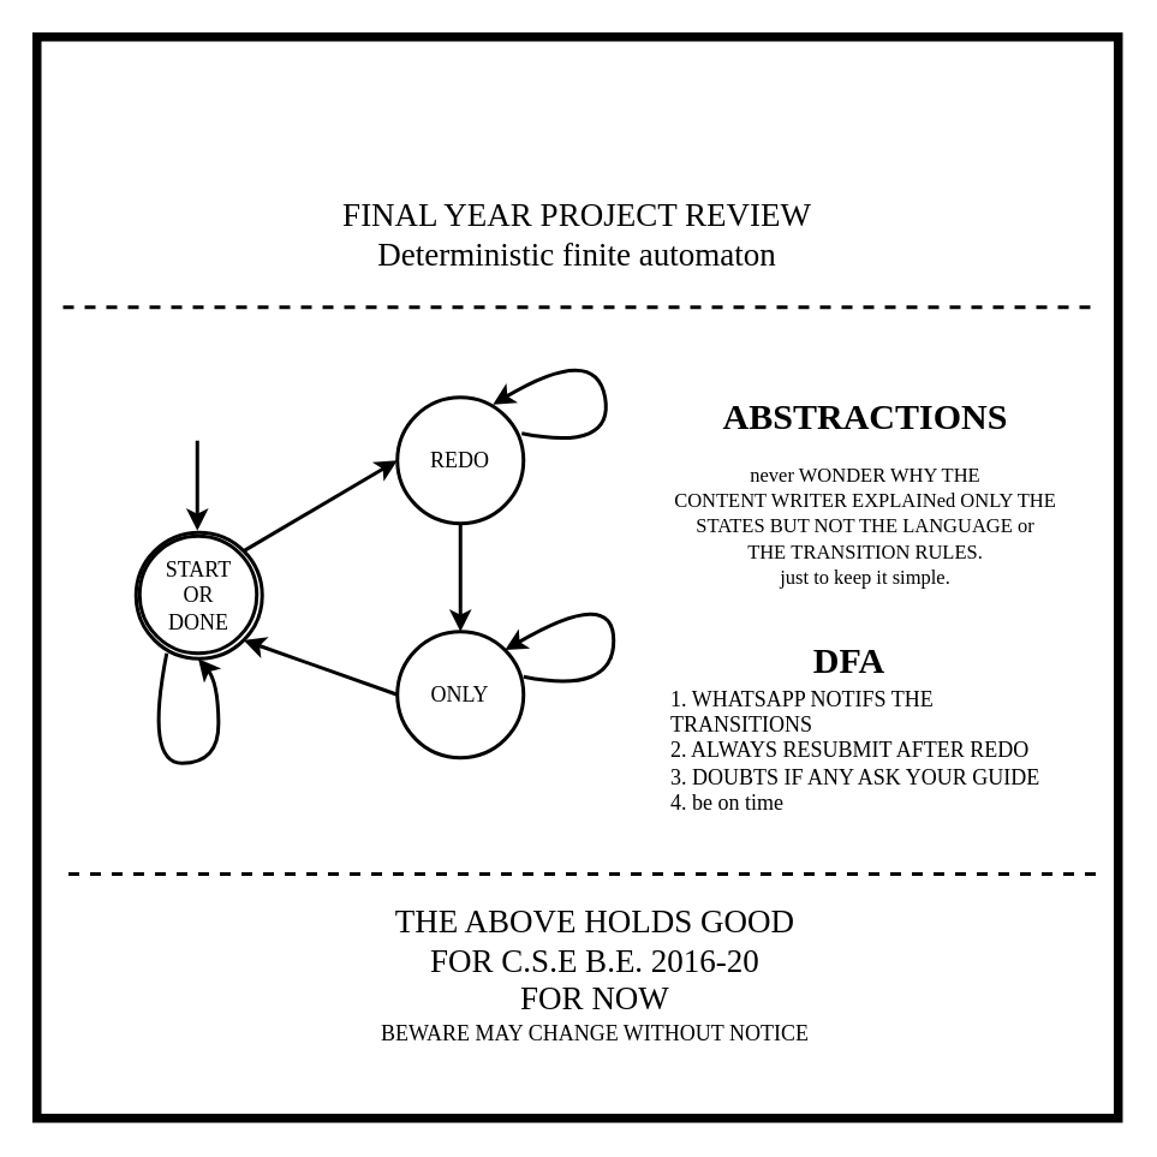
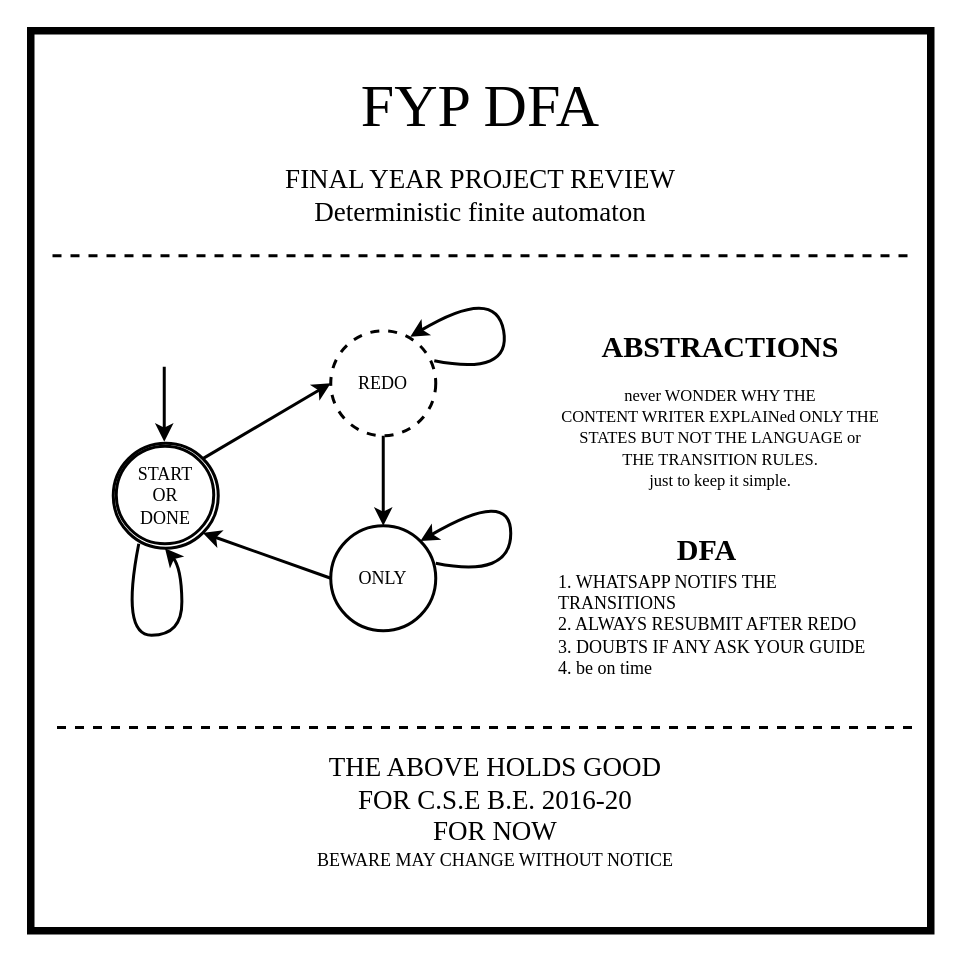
+ <mxCell id="3" value="&lt;font face=&quot;xkcd&quot;&gt;&lt;span style=&quot;font-size: 40px&quot;&gt;FYP DFA&lt;/span&gt;&lt;br&gt;&lt;/font&gt;" style="text;html=1;strokeColor=none;fillColor=none;align=center;verticalAlign=middle;whiteSpace=wrap;rounded=0;" parent="1" vertex="1"><mxGeometry x="110" y="60" width="420" height="20" as="geometry" /></mxCell>
- <mxCell id="12" value="&lt;font face=&quot;xkcd&quot;&gt;REDO&lt;/font&gt;" style="ellipse;whiteSpace=wrap;html=1;aspect=fixed;strokeWidth=2;" vertex="1" parent="1"><mxGeometry x="220" y="220" width="70" height="70" as="geometry" /></mxCell>
+ <mxCell id="12" value="&lt;font face=&quot;xkcd&quot;&gt;REDO&lt;/font&gt;" style="ellipse;whiteSpace=wrap;html=1;aspect=fixed;strokeWidth=2;dashed=1;" vertex="1" parent="1"><mxGeometry x="220" y="220" width="70" height="70" as="geometry" /></mxCell>
